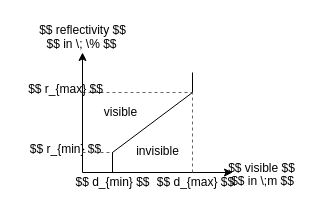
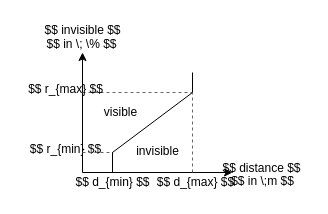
- <mxCell id="5" value="$$ reflectivity $$" style="text;html=1;align=center;verticalAlign=middle;resizable=0;points=[];autosize=1;" parent="1" vertex="1"><mxGeometry x="32" y="20" width="100" height="20" as="geometry" /></mxCell>
+ <mxCell id="5" value="$$ invisible $$" style="text;html=1;align=center;verticalAlign=middle;resizable=0;points=[];autosize=1;" parent="1" vertex="1"><mxGeometry x="32" y="20" width="100" height="20" as="geometry" /></mxCell>
- <mxCell id="6" value="$$ visible $$" style="text;html=1;align=center;verticalAlign=middle;resizable=0;points=[];autosize=1;" parent="1" vertex="1"><mxGeometry x="216" y="158" width="90" height="20" as="geometry" /></mxCell>
+ <mxCell id="6" value="$$ distance $$" style="text;html=1;align=center;verticalAlign=middle;resizable=0;points=[];autosize=1;" parent="1" vertex="1"><mxGeometry x="216" y="158" width="90" height="20" as="geometry" /></mxCell>
